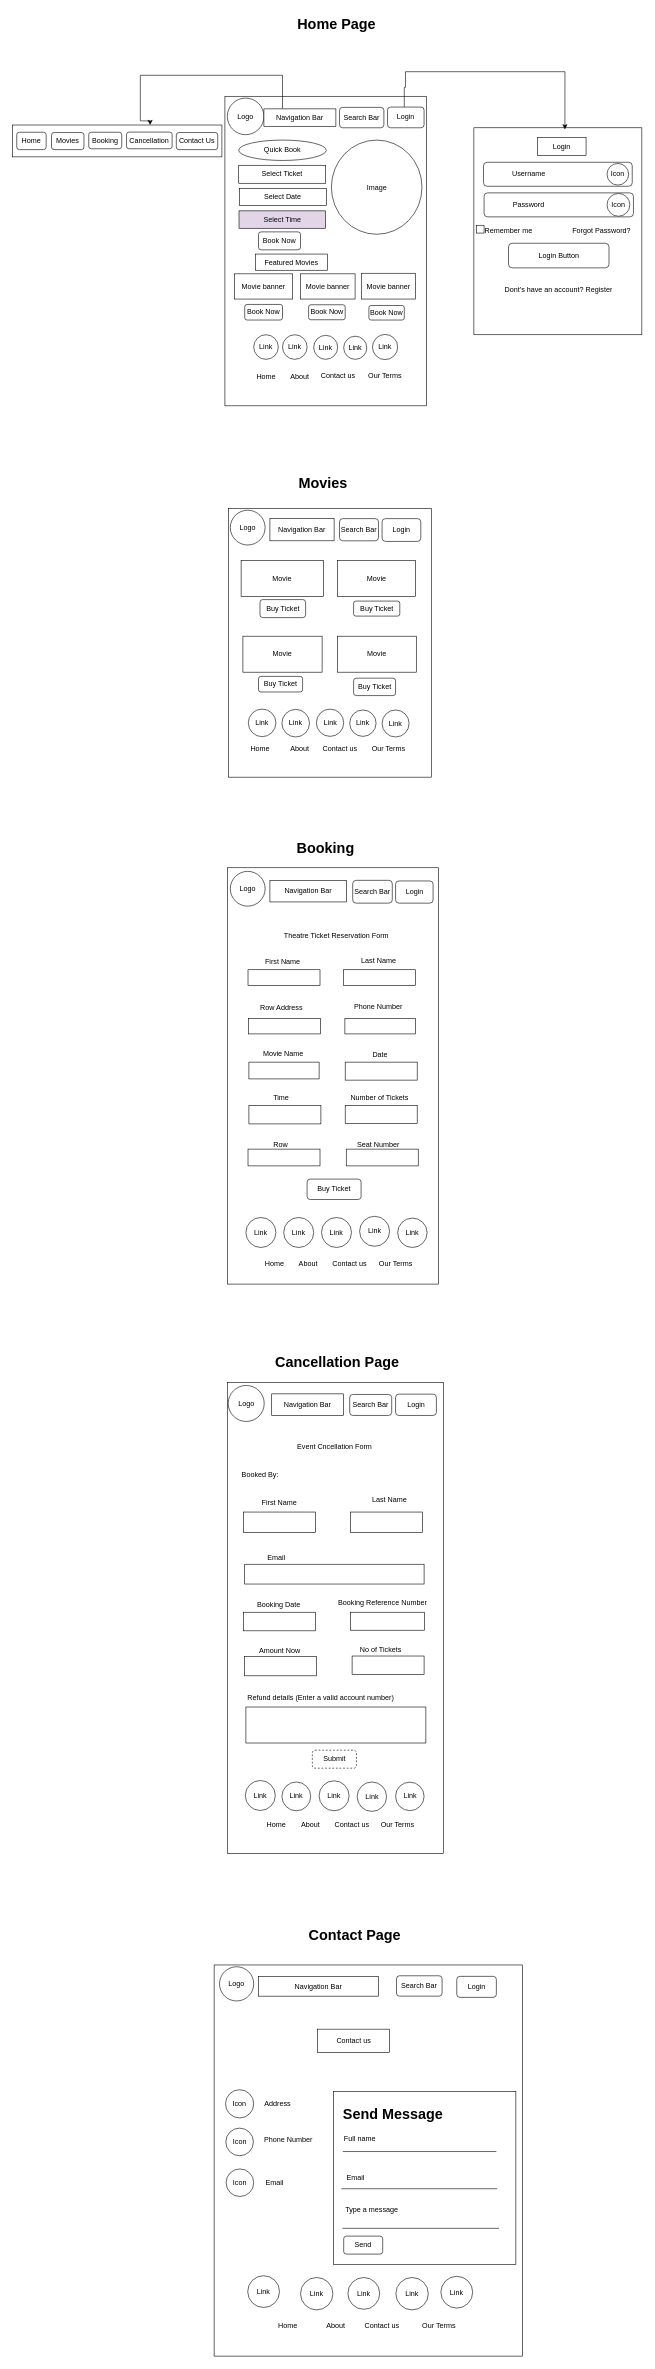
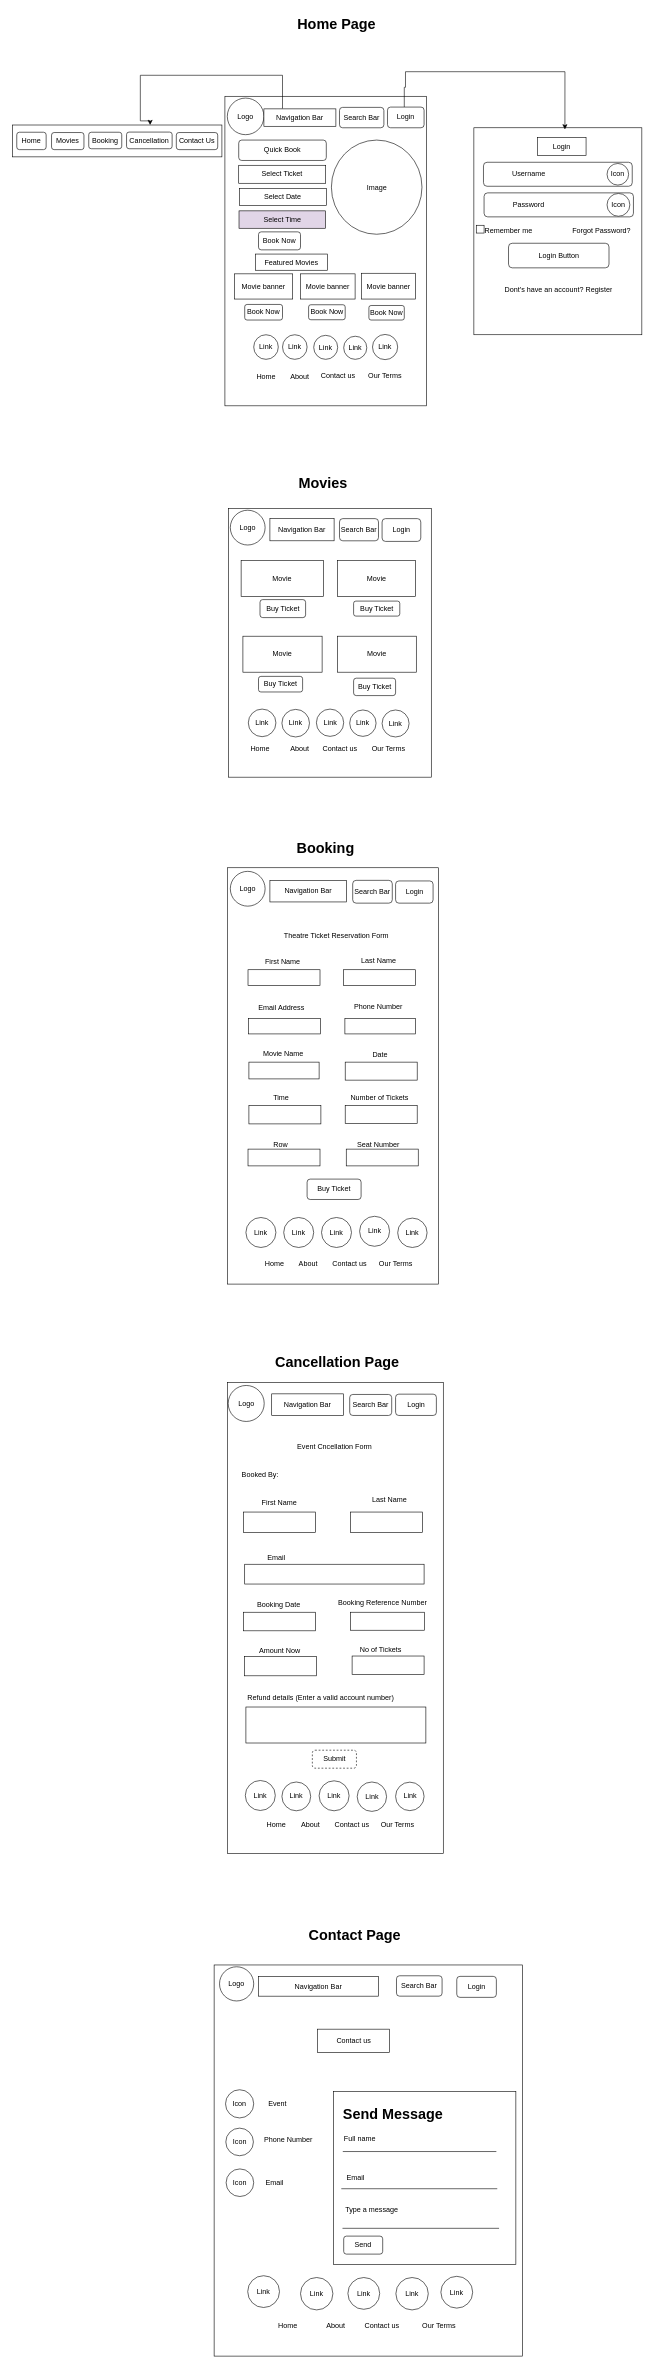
- <mxCell id="25" value="Quick Book" style="ellipse;whiteSpace=wrap;html=1;" parent="1" vertex="1"><mxGeometry x="397" y="233" width="146" height="34" as="geometry" /></mxCell>
+ <mxCell id="25" value="Quick Book" style="rounded=1;whiteSpace=wrap;html=1;" parent="1" vertex="1"><mxGeometry x="397" y="233" width="146" height="34" as="geometry" /></mxCell>
- <mxCell id="84" value="Row Address" style="text;html=1;align=center;verticalAlign=middle;whiteSpace=wrap;rounded=0;" parent="1" vertex="1"><mxGeometry x="425.5" y="1664" width="84.5" height="30" as="geometry" /></mxCell>
+ <mxCell id="84" value="Email Address" style="text;html=1;align=center;verticalAlign=middle;whiteSpace=wrap;rounded=0;" parent="1" vertex="1"><mxGeometry x="425.5" y="1664" width="84.5" height="30" as="geometry" /></mxCell>
- <mxCell id="152" value="Address" style="text;html=1;align=center;verticalAlign=middle;whiteSpace=wrap;rounded=0;" parent="1" vertex="1"><mxGeometry x="431.75" y="3491.5" width="60" height="30" as="geometry" /></mxCell>
+ <mxCell id="152" value="Event" style="text;html=1;align=center;verticalAlign=middle;whiteSpace=wrap;rounded=0;" parent="1" vertex="1"><mxGeometry x="431.75" y="3491.5" width="60" height="30" as="geometry" /></mxCell>
